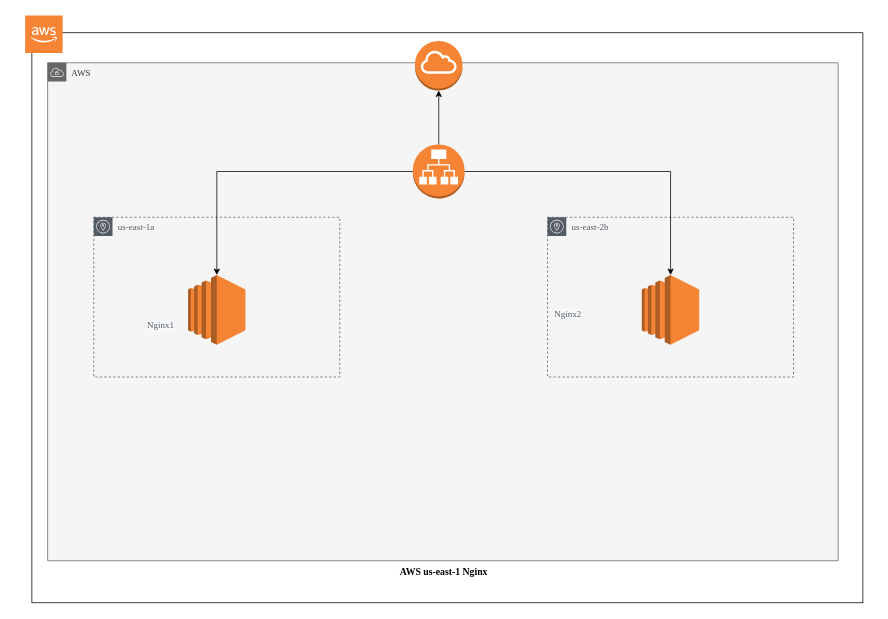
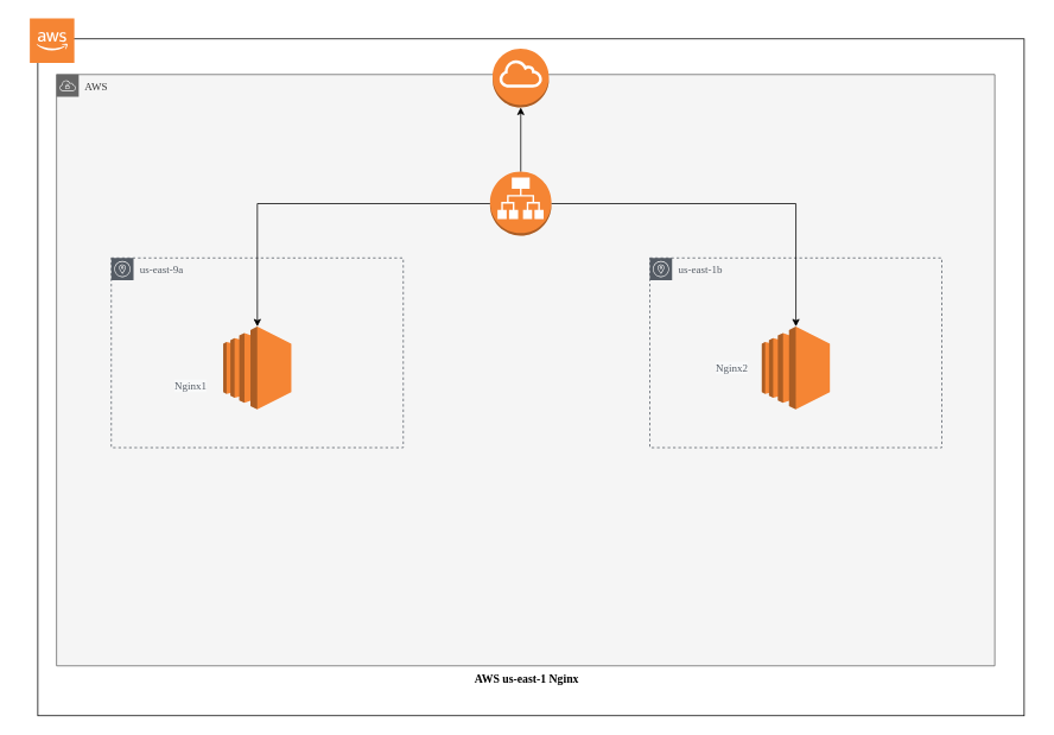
- <mxCell id="7" value="us-east-1a" style="sketch=0;outlineConnect=0;gradientColor=none;html=1;whiteSpace=wrap;fontSize=12;fontStyle=0;shape=mxgraph.aws4.group;grIcon=mxgraph.aws4.group_availability_zone;strokeColor=#545B64;fillColor=none;verticalAlign=top;align=left;spacingLeft=30;fontColor=#545B64;dashed=1;fontFamily=Verdana;" vertex="1" parent="6"><mxGeometry y="97" width="328" height="213" as="geometry" /></mxCell>
+ <mxCell id="7" value="us-east-9a" style="sketch=0;outlineConnect=0;gradientColor=none;html=1;whiteSpace=wrap;fontSize=12;fontStyle=0;shape=mxgraph.aws4.group;grIcon=mxgraph.aws4.group_availability_zone;strokeColor=#545B64;fillColor=none;verticalAlign=top;align=left;spacingLeft=30;fontColor=#545B64;dashed=1;fontFamily=Verdana;" vertex="1" parent="6"><mxGeometry y="97" width="328" height="213" as="geometry" /></mxCell>
- <mxCell id="8" value="us-east-2b" style="sketch=0;outlineConnect=0;gradientColor=none;html=1;whiteSpace=wrap;fontSize=12;fontStyle=0;shape=mxgraph.aws4.group;grIcon=mxgraph.aws4.group_availability_zone;strokeColor=#545B64;fillColor=none;verticalAlign=top;align=left;spacingLeft=30;fontColor=#545B64;dashed=1;fontFamily=Verdana;" vertex="1" parent="6"><mxGeometry x="605" y="97" width="328" height="213" as="geometry" /></mxCell>
+ <mxCell id="8" value="us-east-1b" style="sketch=0;outlineConnect=0;gradientColor=none;html=1;whiteSpace=wrap;fontSize=12;fontStyle=0;shape=mxgraph.aws4.group;grIcon=mxgraph.aws4.group_availability_zone;strokeColor=#545B64;fillColor=none;verticalAlign=top;align=left;spacingLeft=30;fontColor=#545B64;dashed=1;fontFamily=Verdana;" vertex="1" parent="6"><mxGeometry x="605" y="97" width="328" height="213" as="geometry" /></mxCell>
- <mxCell id="15" value="&lt;span style=&quot;color: rgb(84 , 91 , 100) ; font-family: &amp;#34;verdana&amp;#34; ; font-size: 12px ; font-style: normal ; font-weight: 400 ; letter-spacing: normal ; text-align: left ; text-indent: 0px ; text-transform: none ; word-spacing: 0px ; background-color: rgb(248 , 249 , 250) ; display: inline ; float: none&quot;&gt;Nginx2&lt;/span&gt;" style="text;whiteSpace=wrap;html=1;fontSize=13;fontFamily=Verdana;" vertex="1" parent="6"><mxGeometry x="612" y="210.5" width="50" height="30" as="geometry" /></mxCell>
+ <mxCell id="15" value="&lt;span style=&quot;color: rgb(84 , 91 , 100) ; font-family: &amp;#34;verdana&amp;#34; ; font-size: 12px ; font-style: normal ; font-weight: 400 ; letter-spacing: normal ; text-align: left ; text-indent: 0px ; text-transform: none ; word-spacing: 0px ; background-color: rgb(248 , 249 , 250) ; display: inline ; float: none&quot;&gt;Nginx2&lt;/span&gt;" style="text;whiteSpace=wrap;html=1;fontSize=13;fontFamily=Verdana;" vertex="1" parent="6"><mxGeometry x="677" y="205.5" width="50" height="30" as="geometry" /></mxCell>
